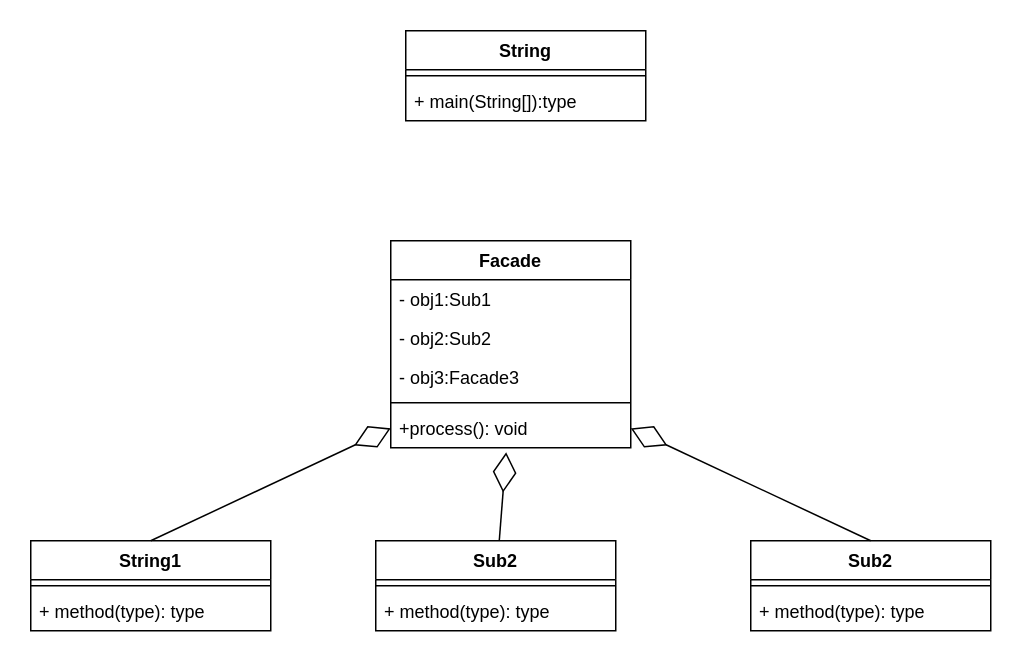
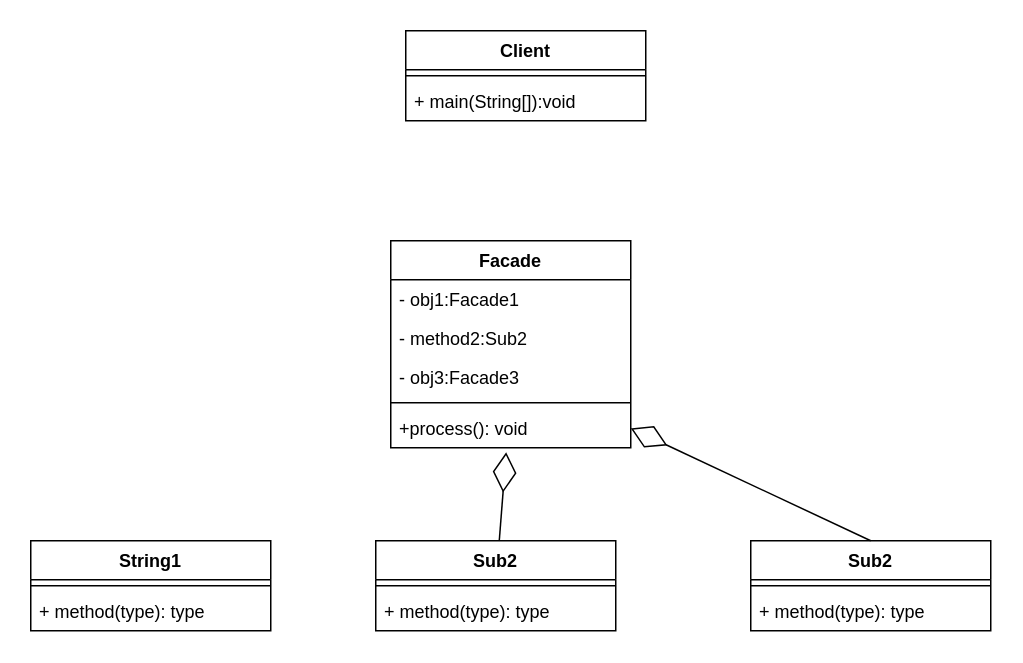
- <mxCell id="2" value="String&#10;" style="swimlane;fontStyle=1;align=center;verticalAlign=top;childLayout=stackLayout;horizontal=1;startSize=26;horizontalStack=0;resizeParent=1;resizeParentMax=0;resizeLast=0;collapsible=1;marginBottom=0;" parent="1" vertex="1"><mxGeometry x="270" y="20" width="160" height="60" as="geometry" /></mxCell>
+ <mxCell id="2" value="Client&#10;" style="swimlane;fontStyle=1;align=center;verticalAlign=top;childLayout=stackLayout;horizontal=1;startSize=26;horizontalStack=0;resizeParent=1;resizeParentMax=0;resizeLast=0;collapsible=1;marginBottom=0;" parent="1" vertex="1"><mxGeometry x="270" y="20" width="160" height="60" as="geometry" /></mxCell>
- <mxCell id="4" value="+ main(String[]):type" style="text;strokeColor=none;fillColor=none;align=left;verticalAlign=top;spacingLeft=4;spacingRight=4;overflow=hidden;rotatable=0;points=[[0,0.5],[1,0.5]];portConstraint=eastwest;" parent="2" vertex="1"><mxGeometry y="34" width="160" height="26" as="geometry" /></mxCell>
+ <mxCell id="4" value="+ main(String[]):void" style="text;strokeColor=none;fillColor=none;align=left;verticalAlign=top;spacingLeft=4;spacingRight=4;overflow=hidden;rotatable=0;points=[[0,0.5],[1,0.5]];portConstraint=eastwest;" parent="2" vertex="1"><mxGeometry y="34" width="160" height="26" as="geometry" /></mxCell>
- <mxCell id="6" value="- obj1:Sub1" style="text;strokeColor=none;fillColor=none;align=left;verticalAlign=top;spacingLeft=4;spacingRight=4;overflow=hidden;rotatable=0;points=[[0,0.5],[1,0.5]];portConstraint=eastwest;" vertex="1" parent="5"><mxGeometry y="26" width="160" height="26" as="geometry" /></mxCell>
+ <mxCell id="6" value="- obj1:Facade1" style="text;strokeColor=none;fillColor=none;align=left;verticalAlign=top;spacingLeft=4;spacingRight=4;overflow=hidden;rotatable=0;points=[[0,0.5],[1,0.5]];portConstraint=eastwest;" vertex="1" parent="5"><mxGeometry y="26" width="160" height="26" as="geometry" /></mxCell>
- <mxCell id="7" value="- obj2:Sub2" style="text;strokeColor=none;fillColor=none;align=left;verticalAlign=top;spacingLeft=4;spacingRight=4;overflow=hidden;rotatable=0;points=[[0,0.5],[1,0.5]];portConstraint=eastwest;" vertex="1" parent="5"><mxGeometry y="52" width="160" height="26" as="geometry" /></mxCell>
+ <mxCell id="7" value="- method2:Sub2" style="text;strokeColor=none;fillColor=none;align=left;verticalAlign=top;spacingLeft=4;spacingRight=4;overflow=hidden;rotatable=0;points=[[0,0.5],[1,0.5]];portConstraint=eastwest;" vertex="1" parent="5"><mxGeometry y="52" width="160" height="26" as="geometry" /></mxCell>
- <mxCell id="20" value="" style="endArrow=diamondThin;endFill=0;endSize=24;html=1;exitX=0.5;exitY=0;exitDx=0;exitDy=0;entryX=0;entryY=0.5;entryDx=0;entryDy=0;" edge="1" parent="1" source="11" target="10"><mxGeometry width="160" relative="1" as="geometry"><mxPoint x="40" y="298" as="sourcePoint" /><mxPoint x="200" y="298" as="targetPoint" /></mxGeometry></mxCell>
